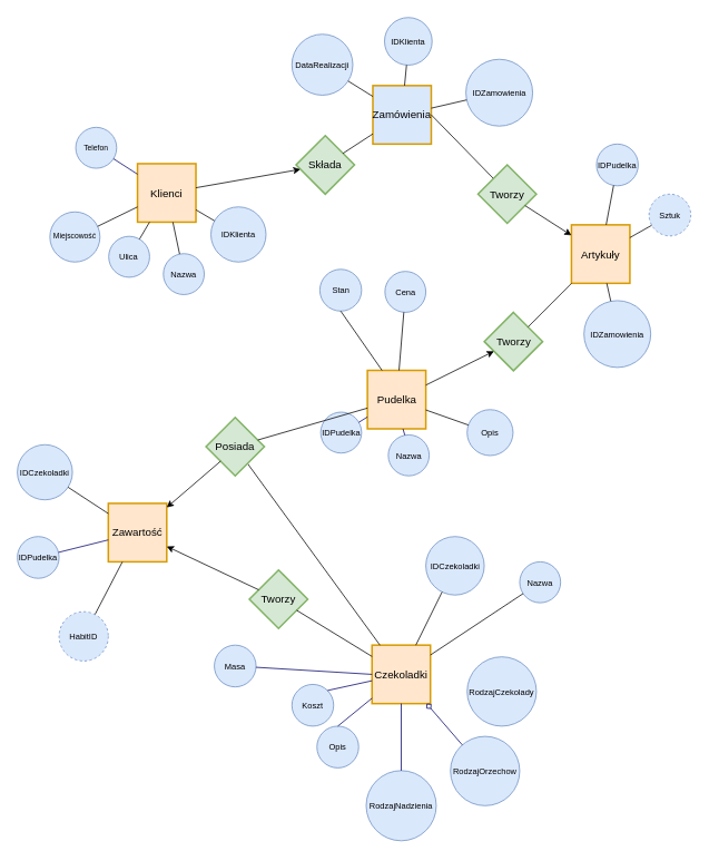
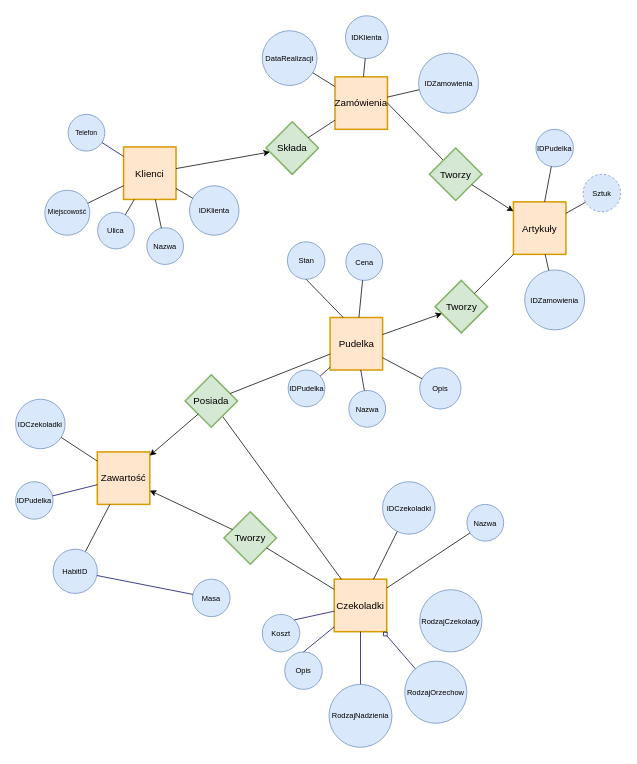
- <mxCell id="12" value="Zamówienia" style="strokeWidth=2;whiteSpace=wrap;html=1;align=center;fontSize=13;fontFamily=Helvetica;fontColor=#000000;strokeColor=#d79b00;fillColor=#dae8fc;" parent="1" vertex="1"><mxGeometry x="446" y="102" width="70" height="70" as="geometry" /></mxCell>
+ <mxCell id="12" value="Zamówienia" style="strokeWidth=2;whiteSpace=wrap;html=1;align=center;fontSize=13;fontFamily=Helvetica;fontColor=#000000;strokeColor=#d79b00;fillColor=#ffe6cc;" parent="1" vertex="1"><mxGeometry x="446" y="102" width="70" height="70" as="geometry" /></mxCell>
- <mxCell id="9" value="Pudelka" style="strokeWidth=2;whiteSpace=wrap;html=1;align=center;fontSize=13;fontFamily=Helvetica;fontColor=#000000;strokeColor=#d79b00;fillColor=#ffe6cc;" parent="1" vertex="1"><mxGeometry x="439.5" y="443" width="70" height="70" as="geometry" /></mxCell>
+ <mxCell id="9" value="Pudelka" style="strokeWidth=2;whiteSpace=wrap;html=1;align=center;fontSize=13;fontFamily=Helvetica;fontColor=#000000;strokeColor=#d79b00;fillColor=#ffe6cc;" parent="1" vertex="1"><mxGeometry x="439.5" y="423" width="70" height="70" as="geometry" /></mxCell>
- <mxCell id="45" value="&amp;nbsp;HabitID&amp;nbsp;" style="ellipse;whiteSpace=wrap;html=1;aspect=fixed;fontSize=10;fillColor=#dae8fc;strokeColor=#6c8ebf;dashed=1;" parent="1" vertex="1"><mxGeometry x="70" y="732" width="59" height="59" as="geometry" /></mxCell>
+ <mxCell id="45" value="&amp;nbsp;HabitID&amp;nbsp;" style="ellipse;whiteSpace=wrap;html=1;aspect=fixed;fontSize=10;fillColor=#dae8fc;strokeColor=#6c8ebf;" parent="1" vertex="1"><mxGeometry x="70" y="732" width="59" height="59" as="geometry" /></mxCell>
- <mxCell id="62" style="edgeStyle=none;rounded=0;html=1;startArrow=none;startFill=0;endArrow=none;endFill=0;jettySize=auto;orthogonalLoop=1;strokeColor=#000066;fontSize=13;entryX=0;entryY=0.5;entryDx=0;entryDy=0;" parent="1" source="58" target="46" edge="1"><mxGeometry relative="1" as="geometry"><mxPoint x="455" y="846" as="sourcePoint" /><mxPoint x="428" y="868" as="targetPoint" /></mxGeometry></mxCell>
+ <mxCell id="62" style="edgeStyle=none;rounded=0;html=1;startArrow=none;startFill=0;endArrow=none;endFill=0;jettySize=auto;orthogonalLoop=1;strokeColor=#000066;fontSize=13;" parent="1" source="58" target="45" edge="1"><mxGeometry relative="1" as="geometry"><mxPoint x="455" y="846" as="sourcePoint" /><mxPoint x="428" y="868" as="targetPoint" /></mxGeometry></mxCell>
- <mxCell id="53" value="RodzajNadzienia" style="ellipse;whiteSpace=wrap;html=1;aspect=fixed;fontSize=10;fillColor=#dae8fc;strokeColor=#6c8ebf;" parent="1" vertex="1"><mxGeometry x="438" y="922.25" width="84" height="84" as="geometry" /></mxCell>
+ <mxCell id="53" value="RodzajNadzienia" style="ellipse;whiteSpace=wrap;html=1;aspect=fixed;fontSize=10;fillColor=#dae8fc;strokeColor=#6c8ebf;" parent="1" vertex="1"><mxGeometry x="438" y="912.25" width="84" height="84" as="geometry" /></mxCell>
